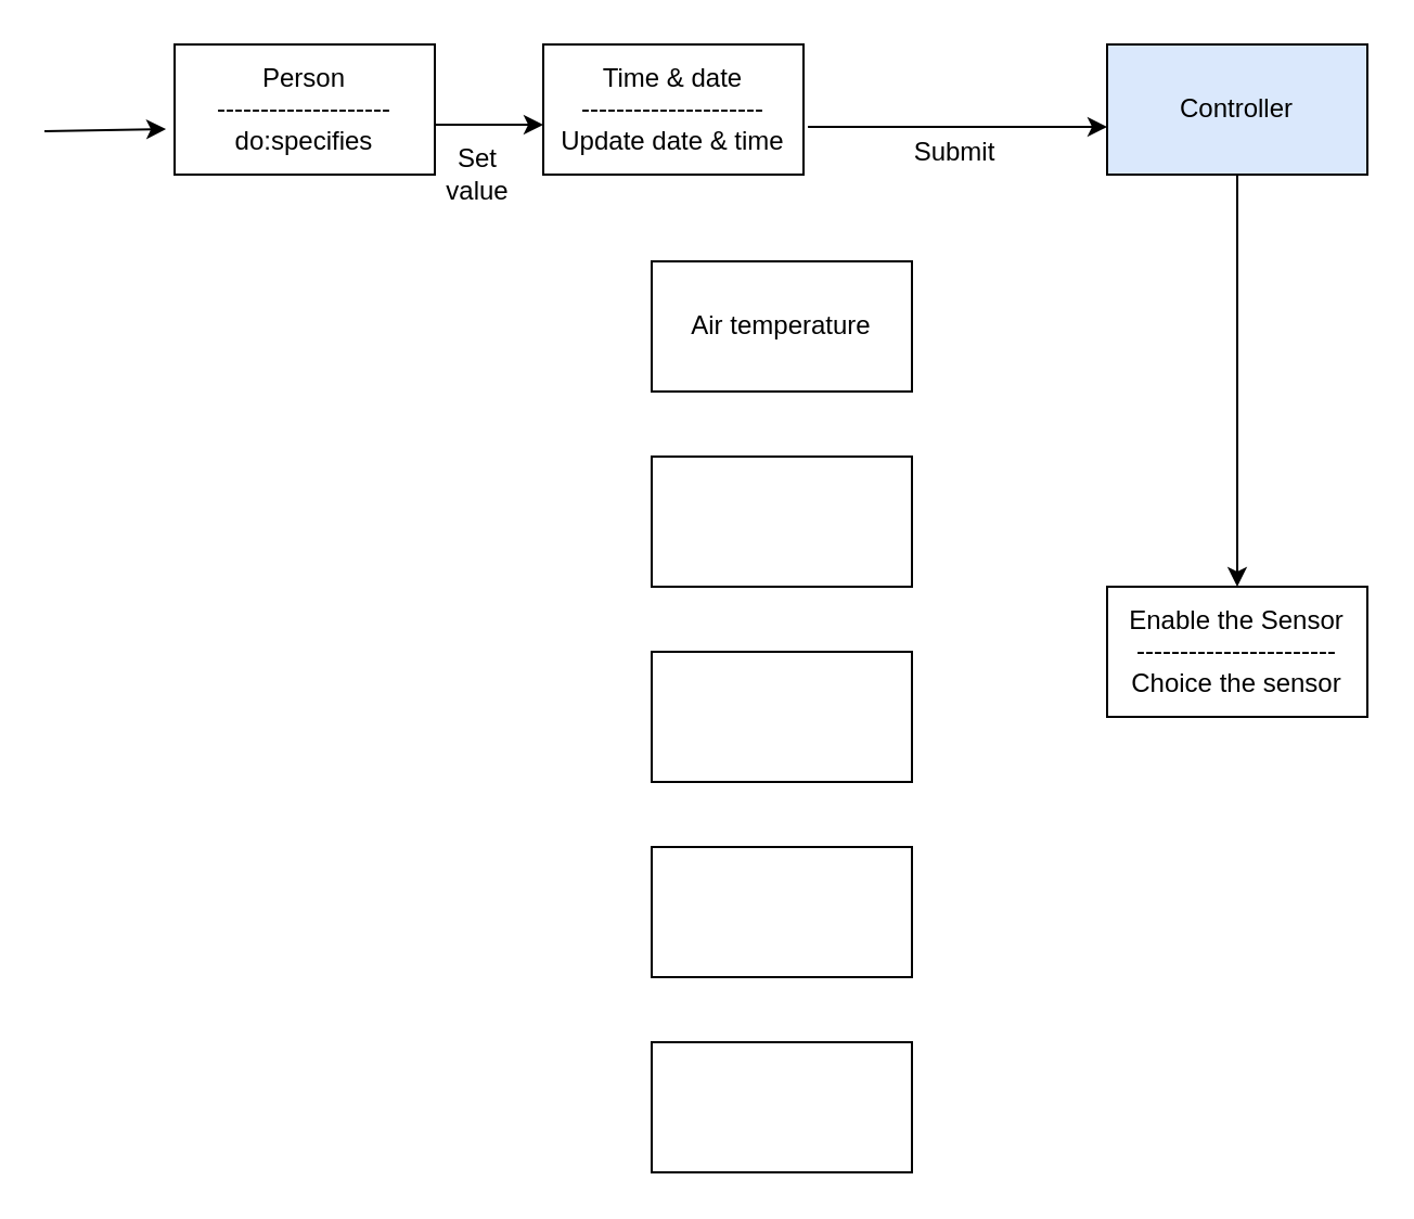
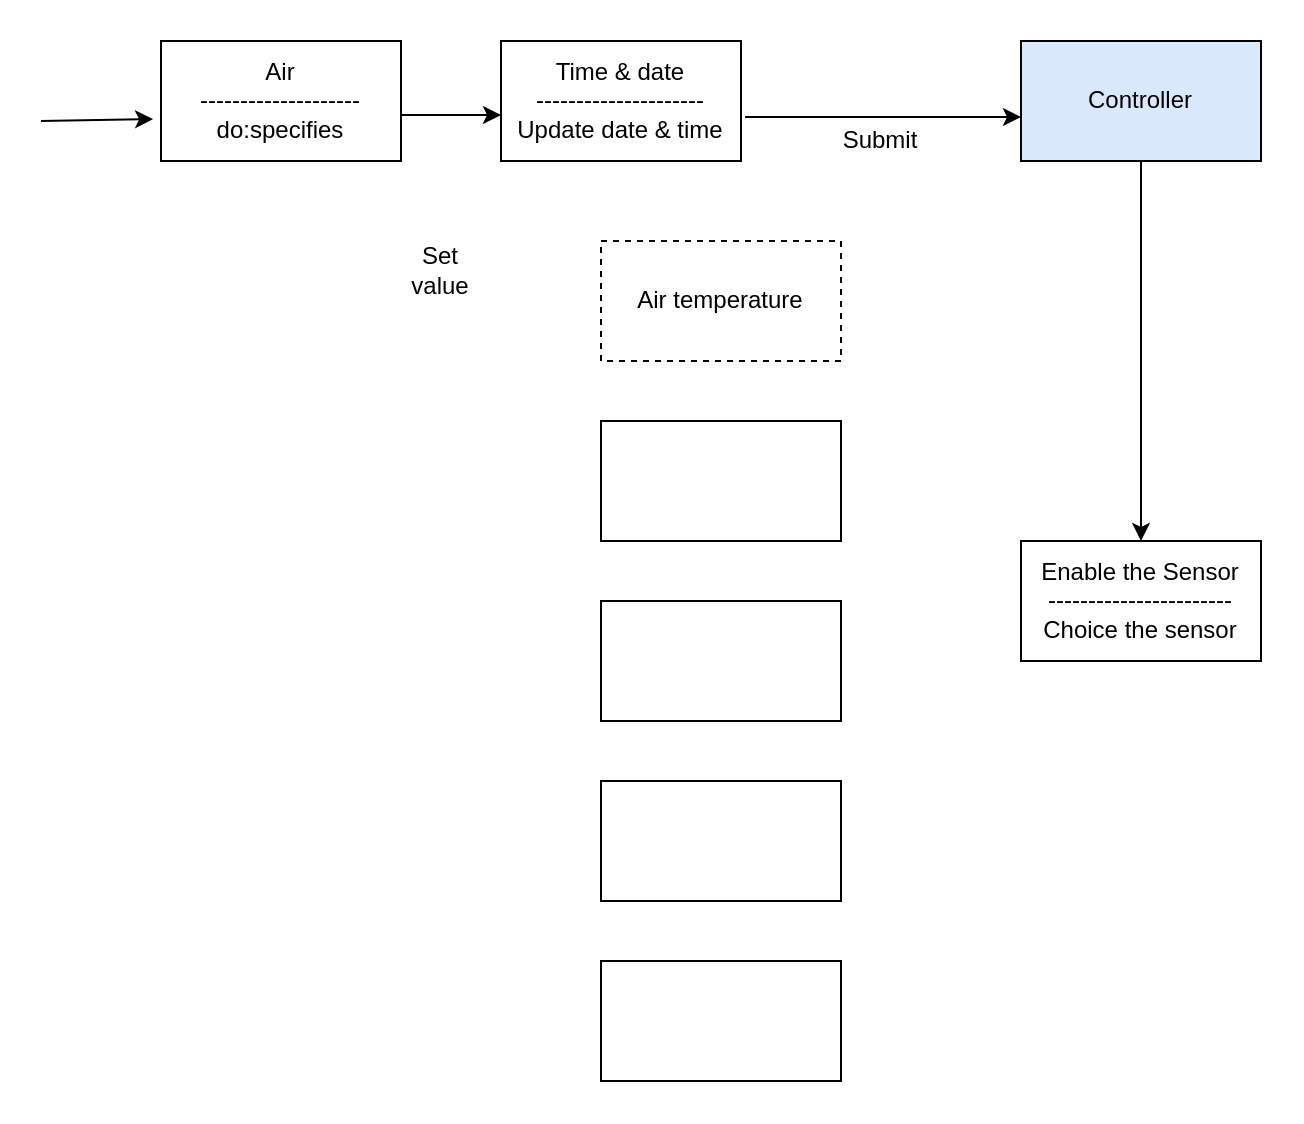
- <mxCell id="2" value="&lt;div&gt;Person&lt;/div&gt;&lt;div&gt;--------------------&lt;/div&gt;&lt;div&gt;do:specifies&lt;br&gt;&lt;/div&gt;" style="rounded=0;whiteSpace=wrap;html=1;" vertex="1" parent="1"><mxGeometry x="80" y="20" width="120" height="60" as="geometry" /></mxCell>
+ <mxCell id="2" value="&lt;div&gt;Air&lt;/div&gt;&lt;div&gt;--------------------&lt;/div&gt;&lt;div&gt;do:specifies&lt;br&gt;&lt;/div&gt;" style="rounded=0;whiteSpace=wrap;html=1;" vertex="1" parent="1"><mxGeometry x="80" y="20" width="120" height="60" as="geometry" /></mxCell>
- <mxCell id="5" value="&lt;div&gt;Set&lt;/div&gt;&lt;div&gt;value&lt;br&gt;&lt;/div&gt;" style="text;html=1;strokeColor=none;fillColor=none;align=center;verticalAlign=middle;whiteSpace=wrap;rounded=0;" vertex="1" parent="1"><mxGeometry x="200" y="70" width="40" height="20" as="geometry" /></mxCell>
+ <mxCell id="5" value="&lt;div&gt;Set&lt;/div&gt;&lt;div&gt;value&lt;br&gt;&lt;/div&gt;" style="text;html=1;strokeColor=none;fillColor=none;align=center;verticalAlign=middle;whiteSpace=wrap;rounded=0;" vertex="1" parent="1"><mxGeometry x="200" y="125" width="40" height="20" as="geometry" /></mxCell>
- <mxCell id="12" value="Air temperature" style="rounded=0;whiteSpace=wrap;html=1;" vertex="1" parent="1"><mxGeometry x="300" y="120" width="120" height="60" as="geometry" /></mxCell>
+ <mxCell id="12" value="Air temperature" style="rounded=0;whiteSpace=wrap;html=1;dashed=1;" vertex="1" parent="1"><mxGeometry x="300" y="120" width="120" height="60" as="geometry" /></mxCell>
